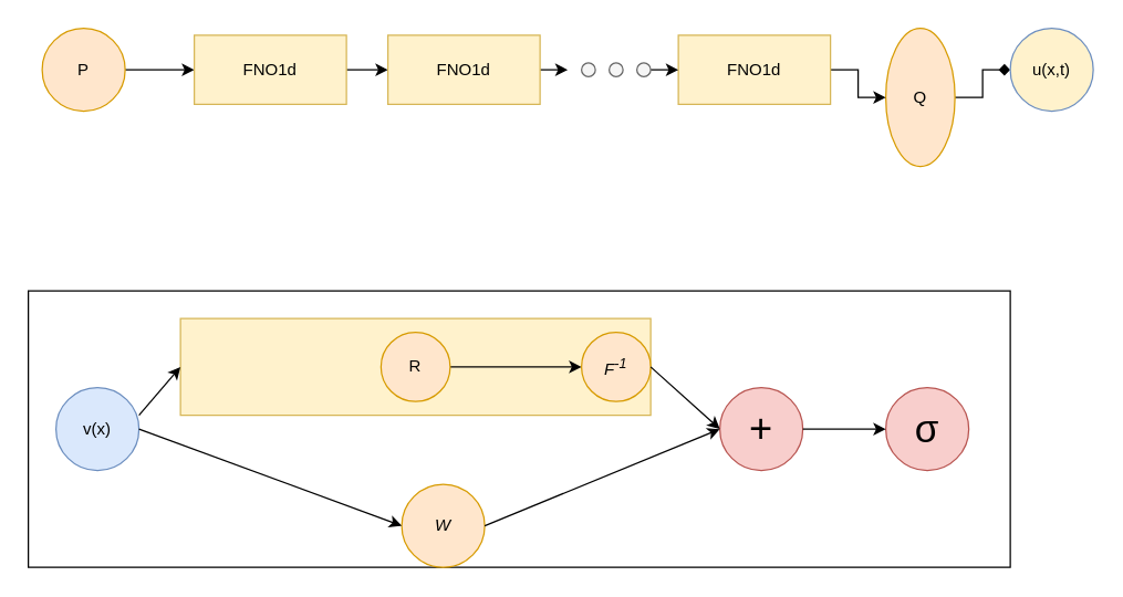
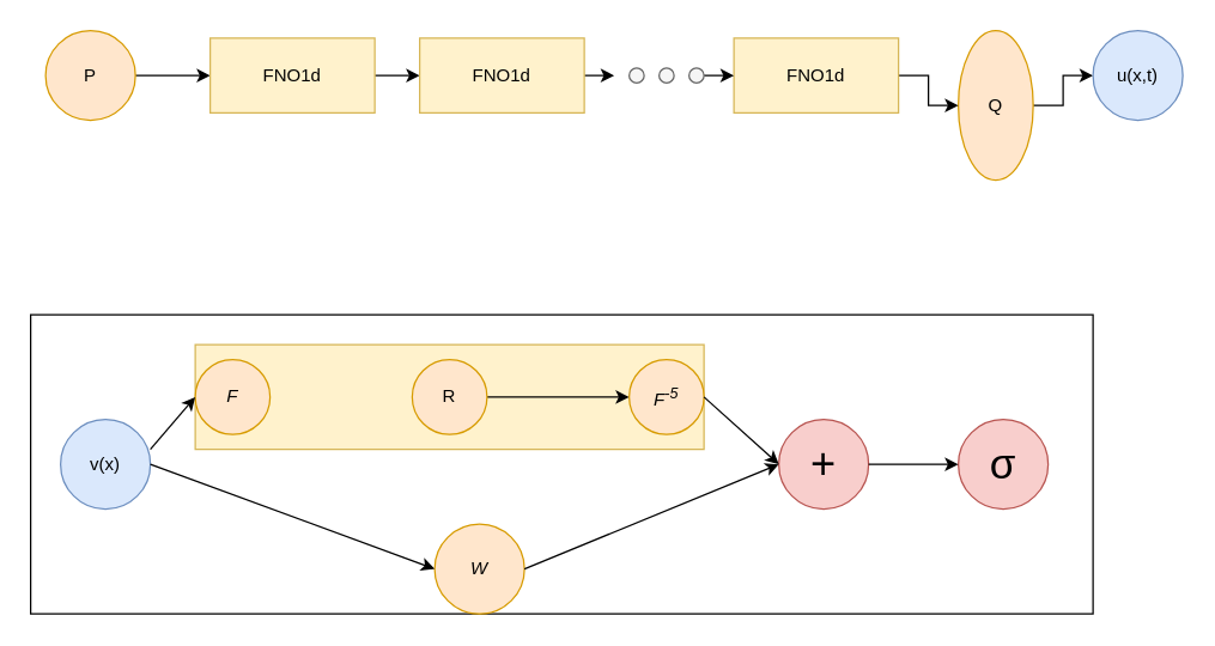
- <mxCell id="4" style="edgeStyle=orthogonalEdgeStyle;rounded=0;orthogonalLoop=1;jettySize=auto;html=1;exitX=1;exitY=0.5;exitDx=0;exitDy=0;entryX=0;entryY=0.5;entryDx=0;entryDy=0;endArrow=diamond;" edge="1" parent="1" source="5" target="6"><mxGeometry relative="1" as="geometry" /></mxCell>
+ <mxCell id="4" style="edgeStyle=orthogonalEdgeStyle;rounded=0;orthogonalLoop=1;jettySize=auto;html=1;exitX=1;exitY=0.5;exitDx=0;exitDy=0;entryX=0;entryY=0.5;entryDx=0;entryDy=0;" edge="1" parent="1" source="5" target="6"><mxGeometry relative="1" as="geometry" /></mxCell>
- <mxCell id="6" value="u(x,t)" style="ellipse;whiteSpace=wrap;html=1;aspect=fixed;fillColor=#fff2cc;strokeColor=#6c8ebf;" vertex="1" parent="1"><mxGeometry x="730" y="20" width="60" height="60" as="geometry" /></mxCell>
+ <mxCell id="6" value="u(x,t)" style="ellipse;whiteSpace=wrap;html=1;aspect=fixed;fillColor=#dae8fc;strokeColor=#6c8ebf;" vertex="1" parent="1"><mxGeometry x="730" y="20" width="60" height="60" as="geometry" /></mxCell>
+ <mxCell id="16" value="&lt;i&gt;F&lt;/i&gt;" style="ellipse;whiteSpace=wrap;html=1;aspect=fixed;fillColor=#ffe6cc;strokeColor=#d79b00;" vertex="1" parent="1"><mxGeometry x="130" y="240" width="50" height="50" as="geometry" /></mxCell>
- <mxCell id="19" value="&lt;i&gt;F&lt;sup&gt;-1&lt;/sup&gt;&lt;/i&gt;" style="ellipse;whiteSpace=wrap;html=1;aspect=fixed;fillColor=#ffe6cc;strokeColor=#d79b00;" vertex="1" parent="1"><mxGeometry x="420" y="240" width="50" height="50" as="geometry" /></mxCell>
+ <mxCell id="19" value="&lt;i&gt;F&lt;sup&gt;-5&lt;/sup&gt;&lt;/i&gt;" style="ellipse;whiteSpace=wrap;html=1;aspect=fixed;fillColor=#ffe6cc;strokeColor=#d79b00;" vertex="1" parent="1"><mxGeometry x="420" y="240" width="50" height="50" as="geometry" /></mxCell>
